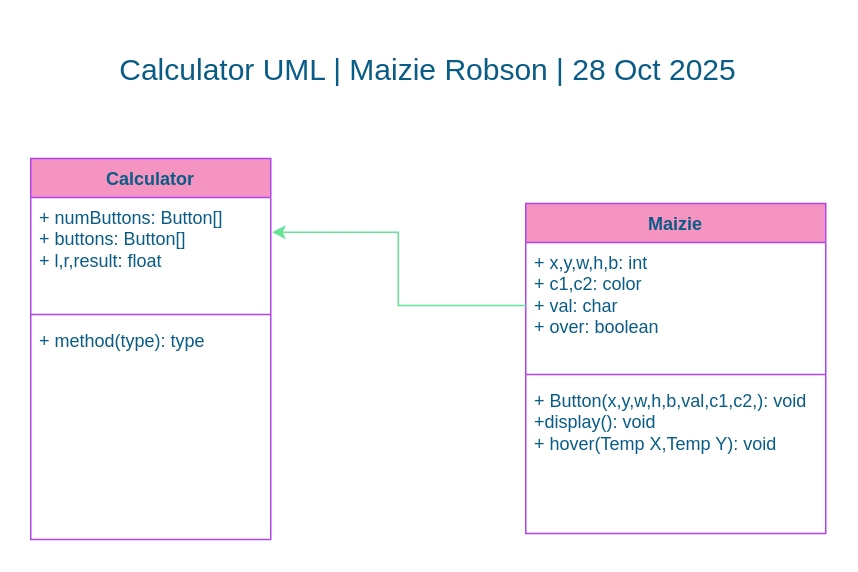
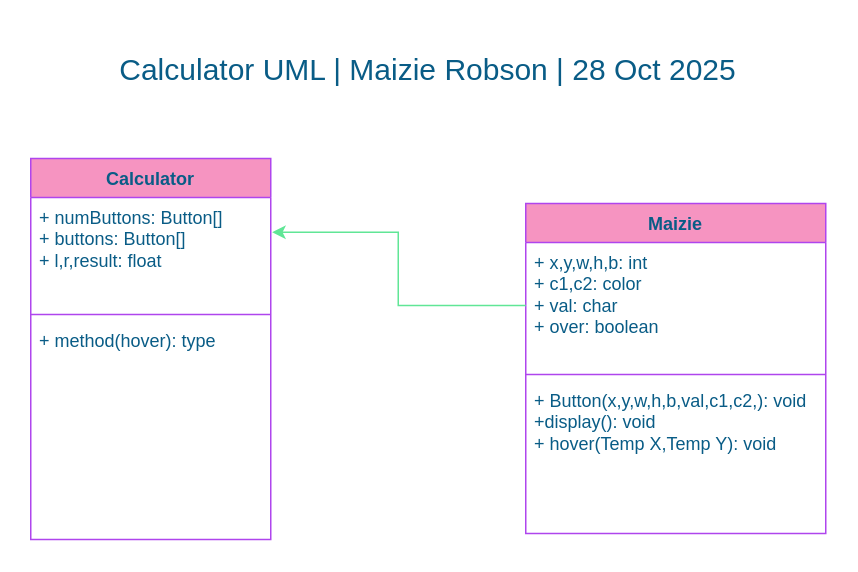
- <mxCell id="6" value="+ method(type): type" style="text;strokeColor=none;fillColor=none;align=left;verticalAlign=top;spacingLeft=4;spacingRight=4;overflow=hidden;rotatable=0;points=[[0,0.5],[1,0.5]];portConstraint=eastwest;whiteSpace=wrap;html=1;labelBackgroundColor=none;fontColor=#095C86;rounded=0;" vertex="1" parent="3"><mxGeometry y="108" width="160" height="146" as="geometry" /></mxCell>
+ <mxCell id="6" value="+ method(hover): type" style="text;strokeColor=none;fillColor=none;align=left;verticalAlign=top;spacingLeft=4;spacingRight=4;overflow=hidden;rotatable=0;points=[[0,0.5],[1,0.5]];portConstraint=eastwest;whiteSpace=wrap;html=1;labelBackgroundColor=none;fontColor=#095C86;rounded=0;" vertex="1" parent="3"><mxGeometry y="108" width="160" height="146" as="geometry" /></mxCell>
